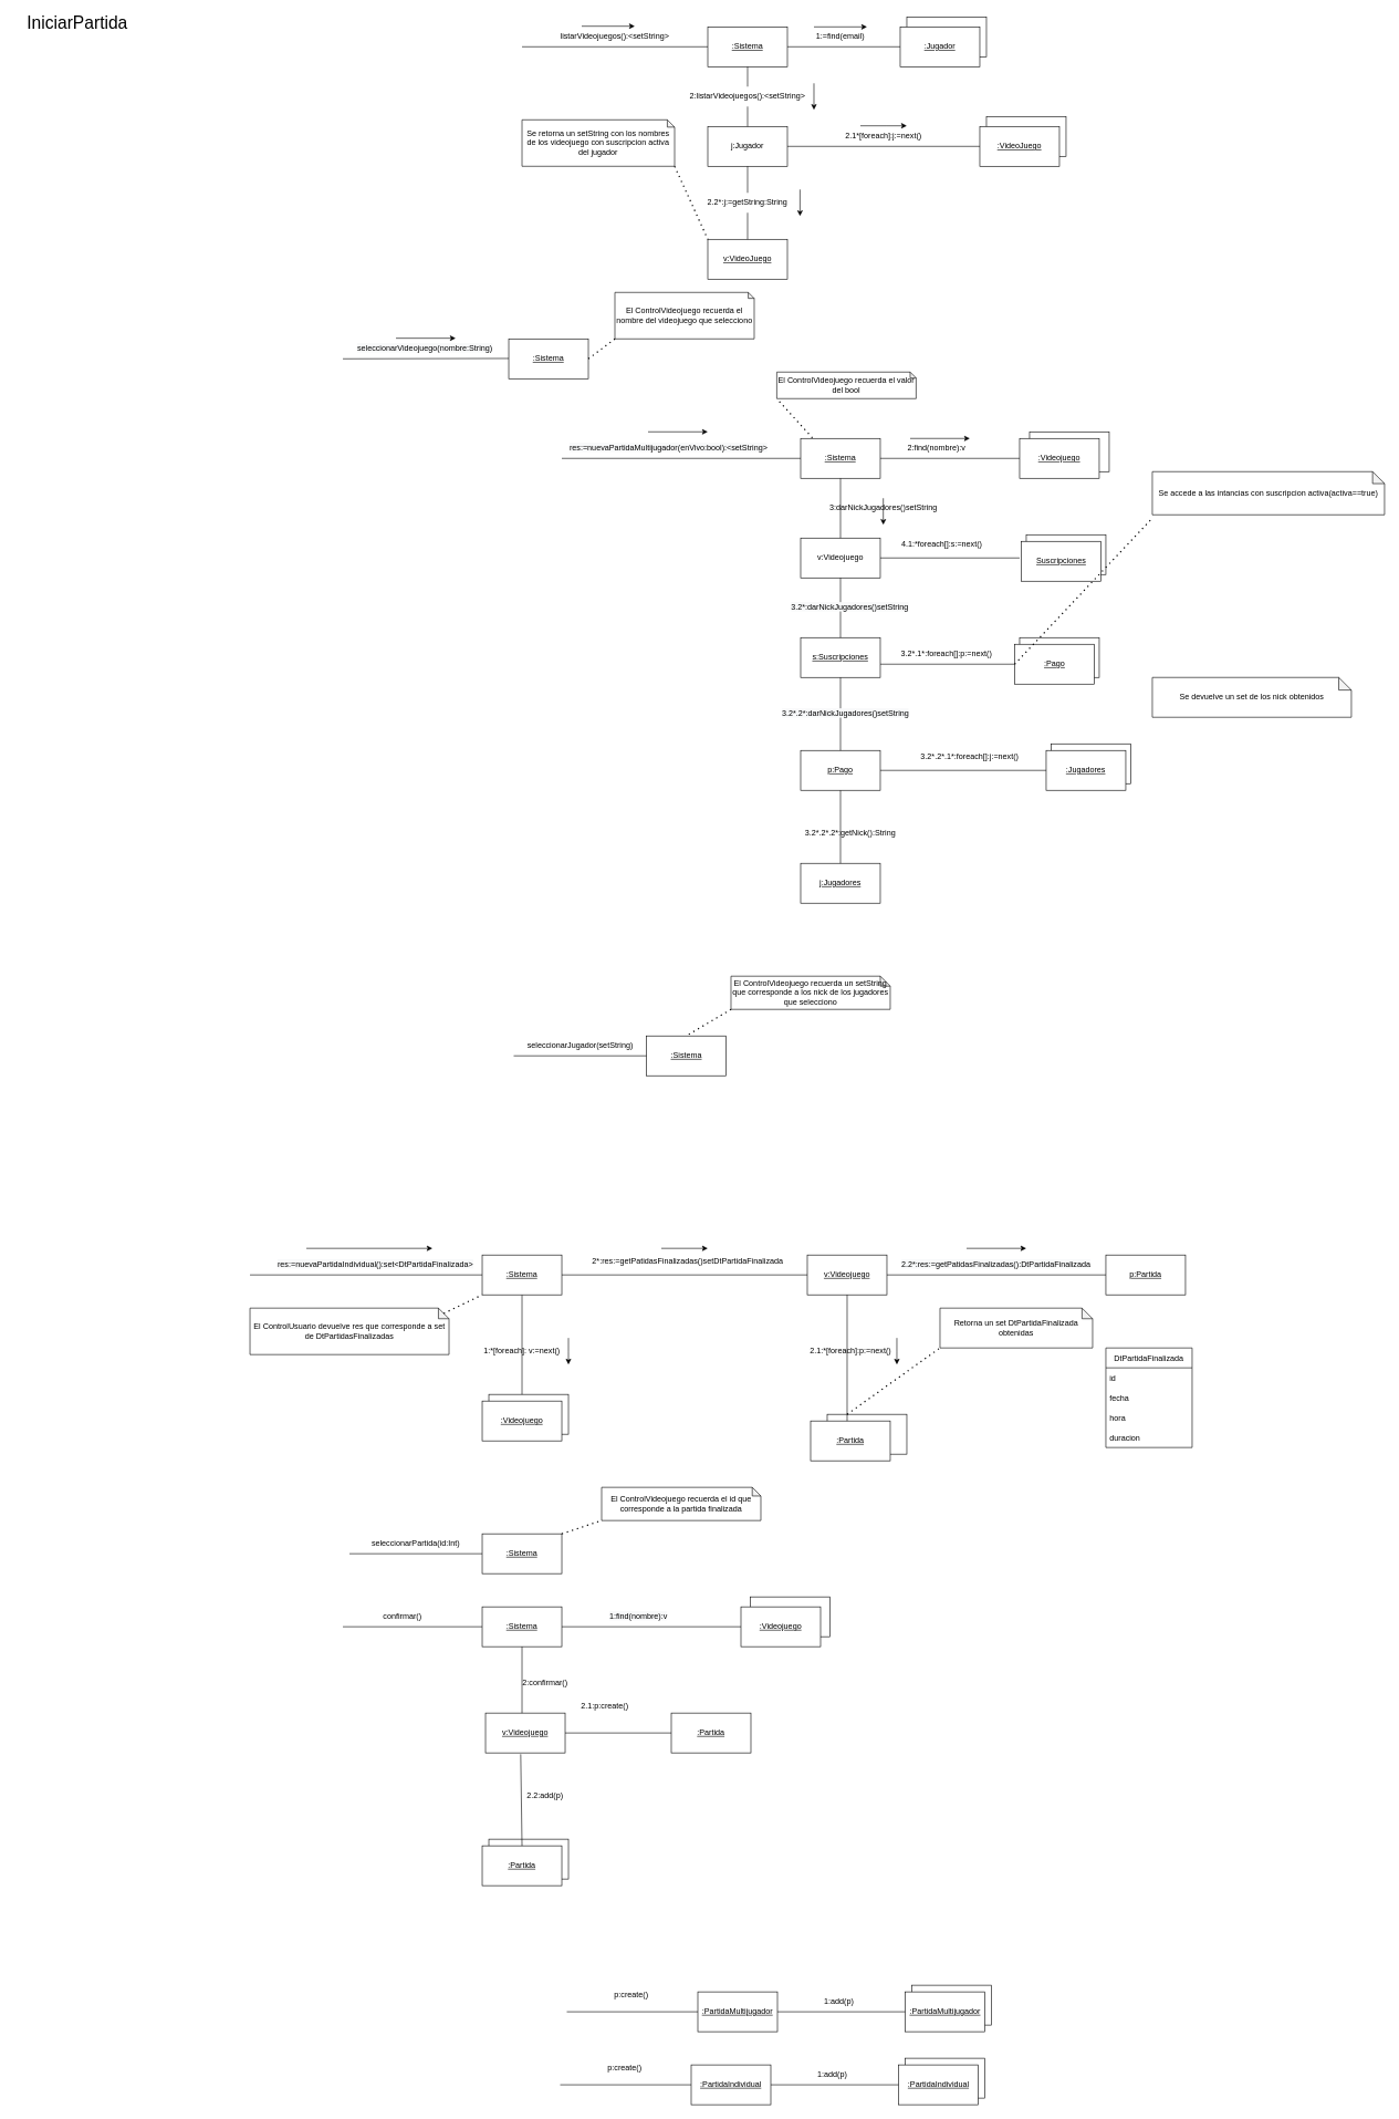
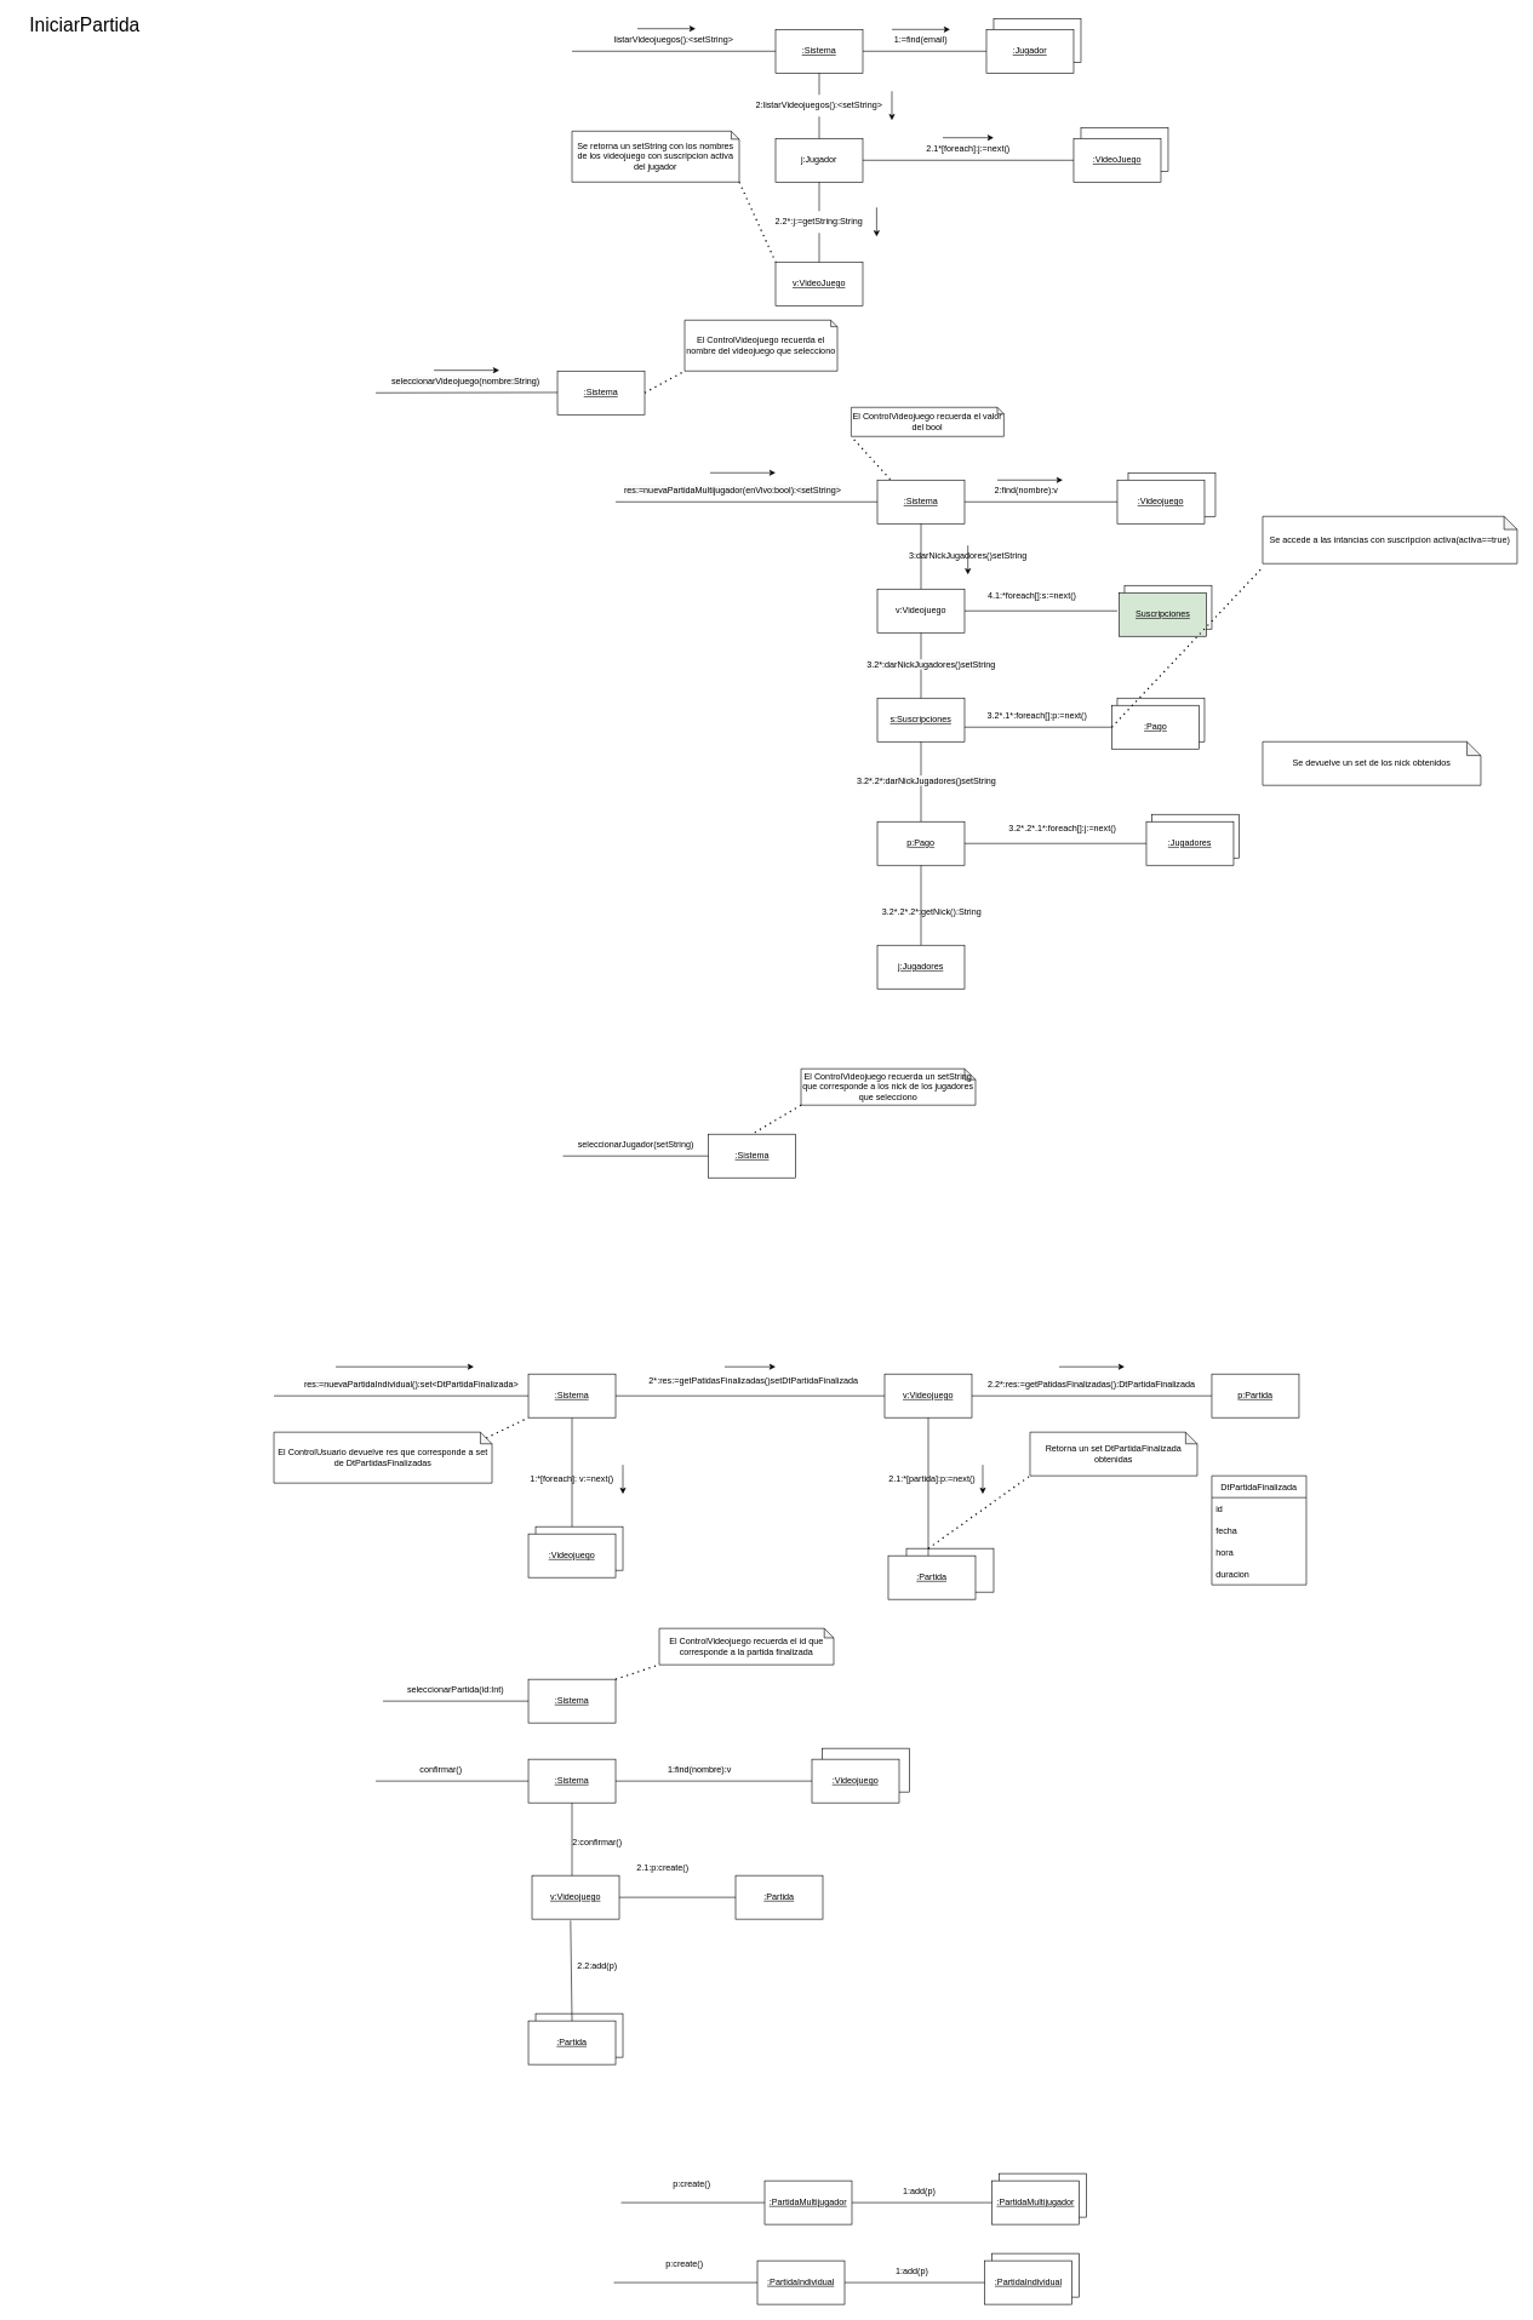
- <mxCell id="32" value="El ControlVideojuego recuerda el nombre del videojuego que selecciono" style="shape=note;whiteSpace=wrap;html=1;backgroundOutline=1;darkOpacity=0.05;size=9;" parent="1" vertex="1"><mxGeometry x="880" y="440" width="210" height="70" as="geometry" /></mxCell>
+ <mxCell id="32" value="El ControlVideojuego recuerda el nombre del videojuego que selecciono" style="shape=note;whiteSpace=wrap;html=1;backgroundOutline=1;darkOpacity=0.05;size=9;" parent="1" vertex="1"><mxGeometry x="895" y="440" width="210" height="70" as="geometry" /></mxCell>
- <mxCell id="104" value="&lt;u&gt;Suscripciones&lt;/u&gt;" style="rounded=0;whiteSpace=wrap;html=1;fontSize=12;" parent="1" vertex="1"><mxGeometry x="1492.5" y="815" width="120" height="60" as="geometry" /></mxCell>
+ <mxCell id="104" value="&lt;u&gt;Suscripciones&lt;/u&gt;" style="rounded=0;whiteSpace=wrap;html=1;fontSize=12;fillColor=#d5e8d4;" parent="1" vertex="1"><mxGeometry x="1492.5" y="815" width="120" height="60" as="geometry" /></mxCell>
- <mxCell id="68" value="2.1:*[foreach]:p:=next()" style="text;html=1;strokeColor=none;fillColor=none;align=center;verticalAlign=middle;whiteSpace=wrap;rounded=0;fontSize=12;" parent="1" vertex="1"><mxGeometry x="1162.5" y="2020" width="145" height="30" as="geometry" /></mxCell>
+ <mxCell id="68" value="2.1:*[partida]:p:=next()" style="text;html=1;strokeColor=none;fillColor=none;align=center;verticalAlign=middle;whiteSpace=wrap;rounded=0;fontSize=12;" parent="1" vertex="1"><mxGeometry x="1162.5" y="2020" width="145" height="30" as="geometry" /></mxCell>
